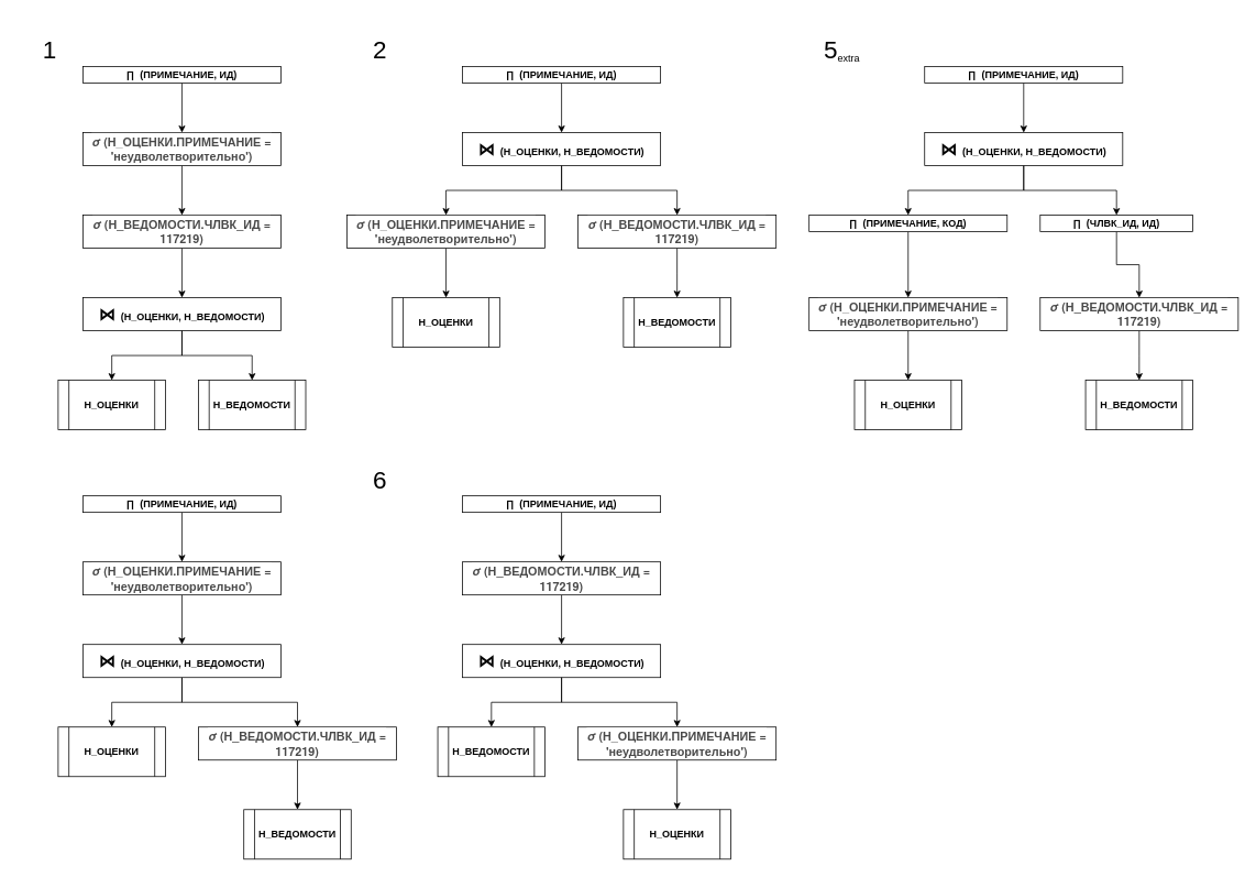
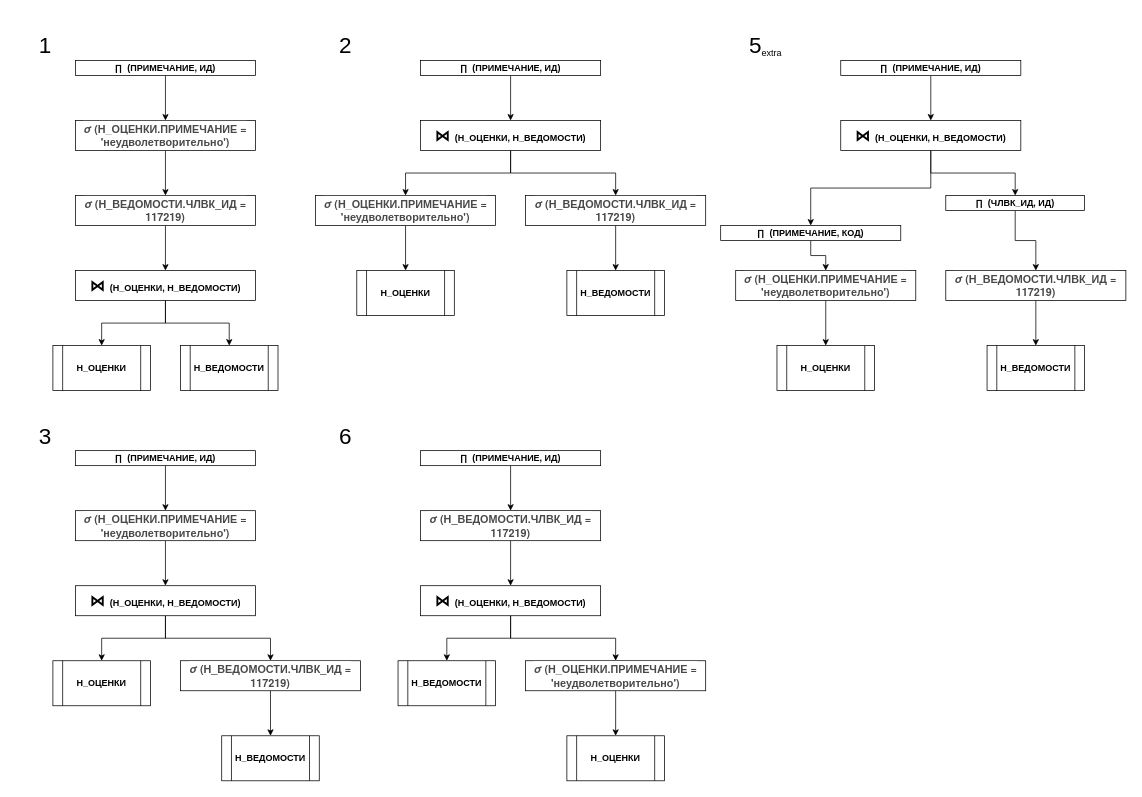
- <mxCell id="59" value="&lt;i&gt;∏&amp;nbsp;&lt;/i&gt;&amp;nbsp;(ПРИМЕЧАНИЕ, КОД)" style="rounded=0;whiteSpace=wrap;html=1;fontStyle=1" vertex="1" parent="1"><mxGeometry x="980" y="260" width="240" height="20" as="geometry" /></mxCell>
+ <mxCell id="59" value="&lt;i&gt;∏&amp;nbsp;&lt;/i&gt;&amp;nbsp;(ПРИМЕЧАНИЕ, КОД)" style="rounded=0;whiteSpace=wrap;html=1;fontStyle=1" vertex="1" parent="1"><mxGeometry x="960" y="300" width="240" height="20" as="geometry" /></mxCell>
+ <mxCell id="7" value="&lt;font style=&quot;font-size: 30px&quot;&gt;3&lt;/font&gt;" style="text;html=1;strokeColor=none;fillColor=none;align=center;verticalAlign=middle;whiteSpace=wrap;rounded=0;" vertex="1" parent="1"><mxGeometry y="540" width="80" height="80" as="geometry" x="20" /></mxCell>
